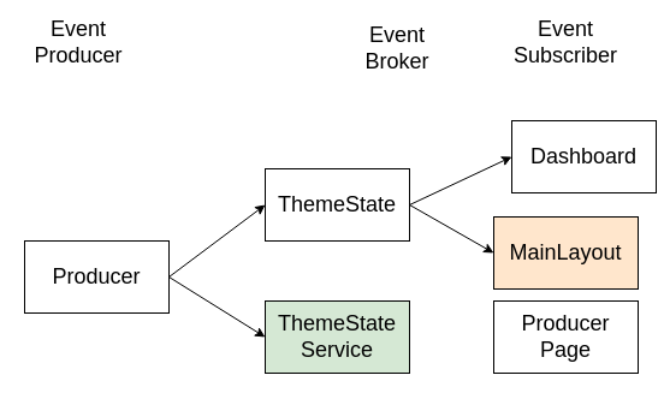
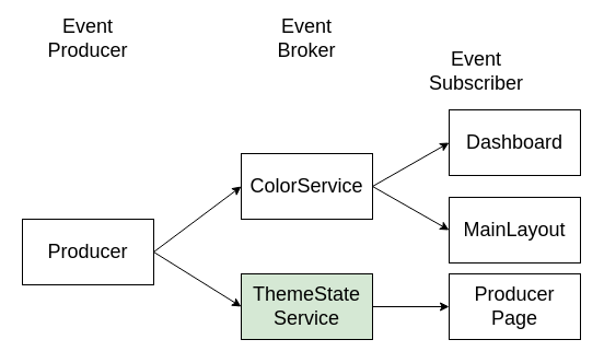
- <mxCell id="3" value="Event&lt;br&gt;Producer" style="text;html=1;strokeColor=none;fillColor=none;align=center;verticalAlign=middle;whiteSpace=wrap;rounded=0;fontSize=18;" vertex="1" parent="1"><mxGeometry x="35" y="20" width="60" height="30" as="geometry" /></mxCell>
+ <mxCell id="3" value="Event&lt;br&gt;Producer" style="text;html=1;strokeColor=none;fillColor=none;align=center;verticalAlign=middle;whiteSpace=wrap;rounded=0;fontSize=18;" vertex="1" parent="1"><mxGeometry x="50" y="20" width="60" height="30" as="geometry" /></mxCell>
- <mxCell id="15" value="Event Subscriber" style="text;html=1;strokeColor=none;fillColor=none;align=center;verticalAlign=middle;whiteSpace=wrap;rounded=0;fontSize=18;" vertex="1" parent="1"><mxGeometry x="440" y="20" width="60" height="30" as="geometry" /></mxCell>
+ <mxCell id="15" value="Event Subscriber" style="text;html=1;strokeColor=none;fillColor=none;align=center;verticalAlign=middle;whiteSpace=wrap;rounded=0;fontSize=18;" vertex="1" parent="1"><mxGeometry x="405" y="50" width="60" height="30" as="geometry" /></mxCell>
- <mxCell id="5" value="Event&lt;br&gt;Broker" style="text;html=1;strokeColor=none;fillColor=none;align=center;verticalAlign=middle;whiteSpace=wrap;rounded=0;fontSize=18;" vertex="1" parent="1"><mxGeometry x="300" y="25" width="60" height="30" as="geometry" /></mxCell>
+ <mxCell id="5" value="Event&lt;br&gt;Broker" style="text;html=1;strokeColor=none;fillColor=none;align=center;verticalAlign=middle;whiteSpace=wrap;rounded=0;fontSize=18;" vertex="1" parent="1"><mxGeometry x="250" y="20" width="60" height="30" as="geometry" /></mxCell>
- <mxCell id="10" value="&lt;font style=&quot;font-size: 18px;&quot;&gt;Dashboard&lt;/font&gt;" style="rounded=0;whiteSpace=wrap;html=1;" vertex="1" parent="1"><mxGeometry x="425" y="100" width="120" height="60" as="geometry" /></mxCell>
+ <mxCell id="10" value="&lt;font style=&quot;font-size: 18px;&quot;&gt;Dashboard&lt;/font&gt;" style="rounded=0;whiteSpace=wrap;html=1;" vertex="1" parent="1"><mxGeometry x="410" y="100" width="120" height="60" as="geometry" /></mxCell>
- <mxCell id="4" value="&lt;font style=&quot;font-size: 18px;&quot;&gt;ThemeState&lt;/font&gt;" style="rounded=0;whiteSpace=wrap;html=1;" vertex="1" parent="1"><mxGeometry x="220" y="140" width="120" height="60" as="geometry" /></mxCell>
+ <mxCell id="4" value="&lt;font style=&quot;font-size: 18px;&quot;&gt;ColorService&lt;/font&gt;" style="rounded=0;whiteSpace=wrap;html=1;" vertex="1" parent="1"><mxGeometry x="220" y="140" width="120" height="60" as="geometry" /></mxCell>
- <mxCell id="8" value="&lt;font style=&quot;font-size: 18px;&quot;&gt;MainLayout&lt;/font&gt;" style="rounded=0;whiteSpace=wrap;html=1;fillColor=#ffe6cc;" vertex="1" parent="1"><mxGeometry x="410" y="180" width="120" height="60" as="geometry" /></mxCell>
+ <mxCell id="8" value="&lt;font style=&quot;font-size: 18px;&quot;&gt;MainLayout&lt;/font&gt;" style="rounded=0;whiteSpace=wrap;html=1;" vertex="1" parent="1"><mxGeometry x="410" y="180" width="120" height="60" as="geometry" /></mxCell>
+ <mxCell id="6" style="edgeStyle=orthogonalEdgeStyle;rounded=0;orthogonalLoop=1;jettySize=auto;html=1;entryX=0;entryY=0.5;entryDx=0;entryDy=0;fontSize=18;" edge="1" parent="1" source="7" target="9"><mxGeometry relative="1" as="geometry" /></mxCell>
